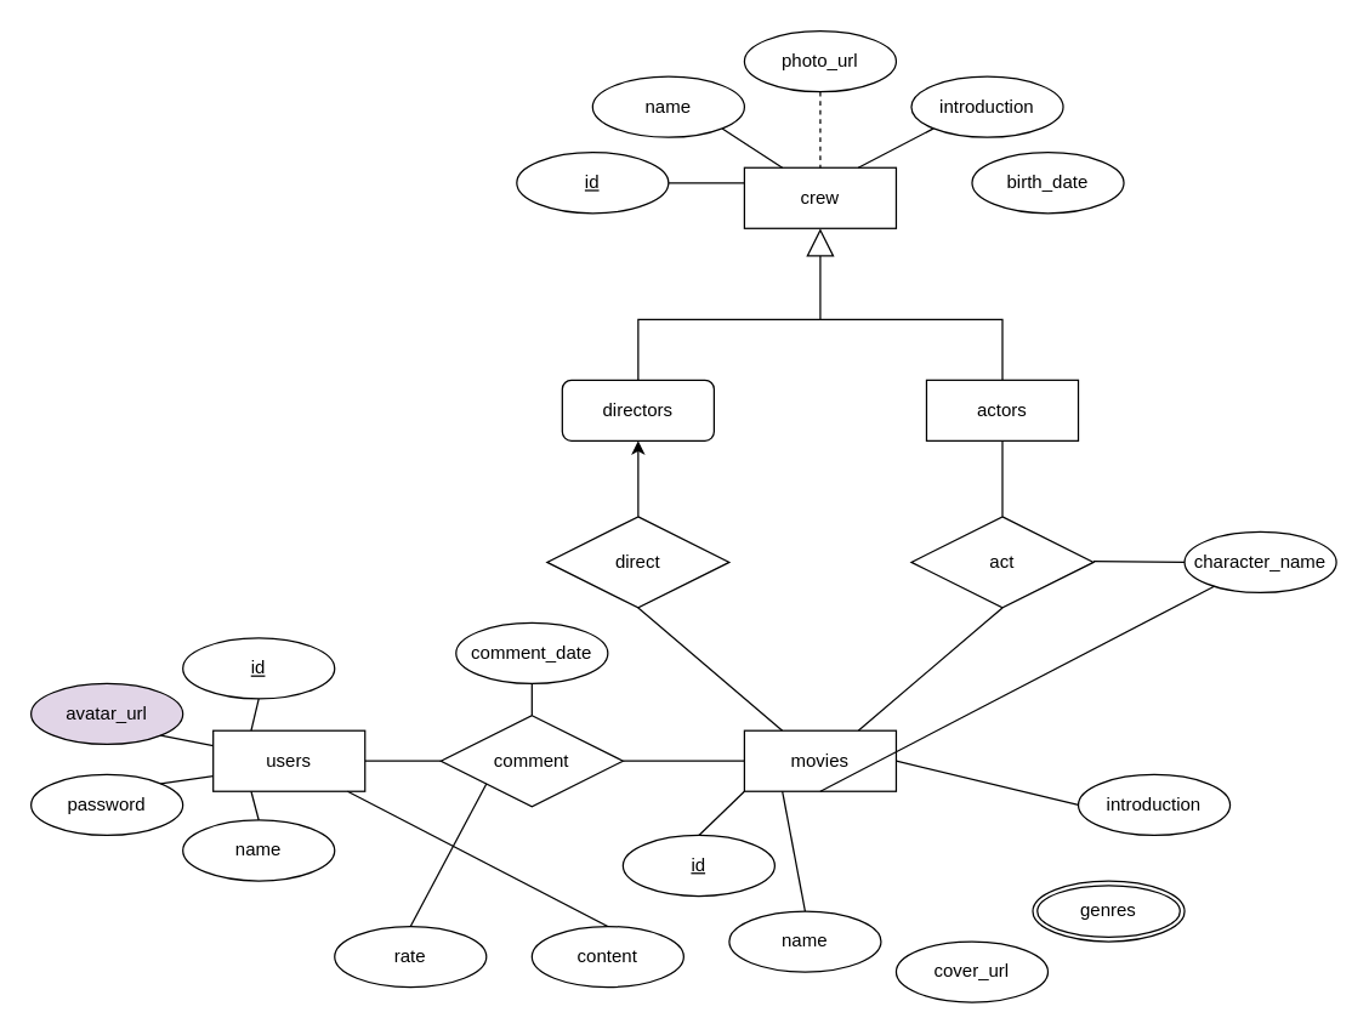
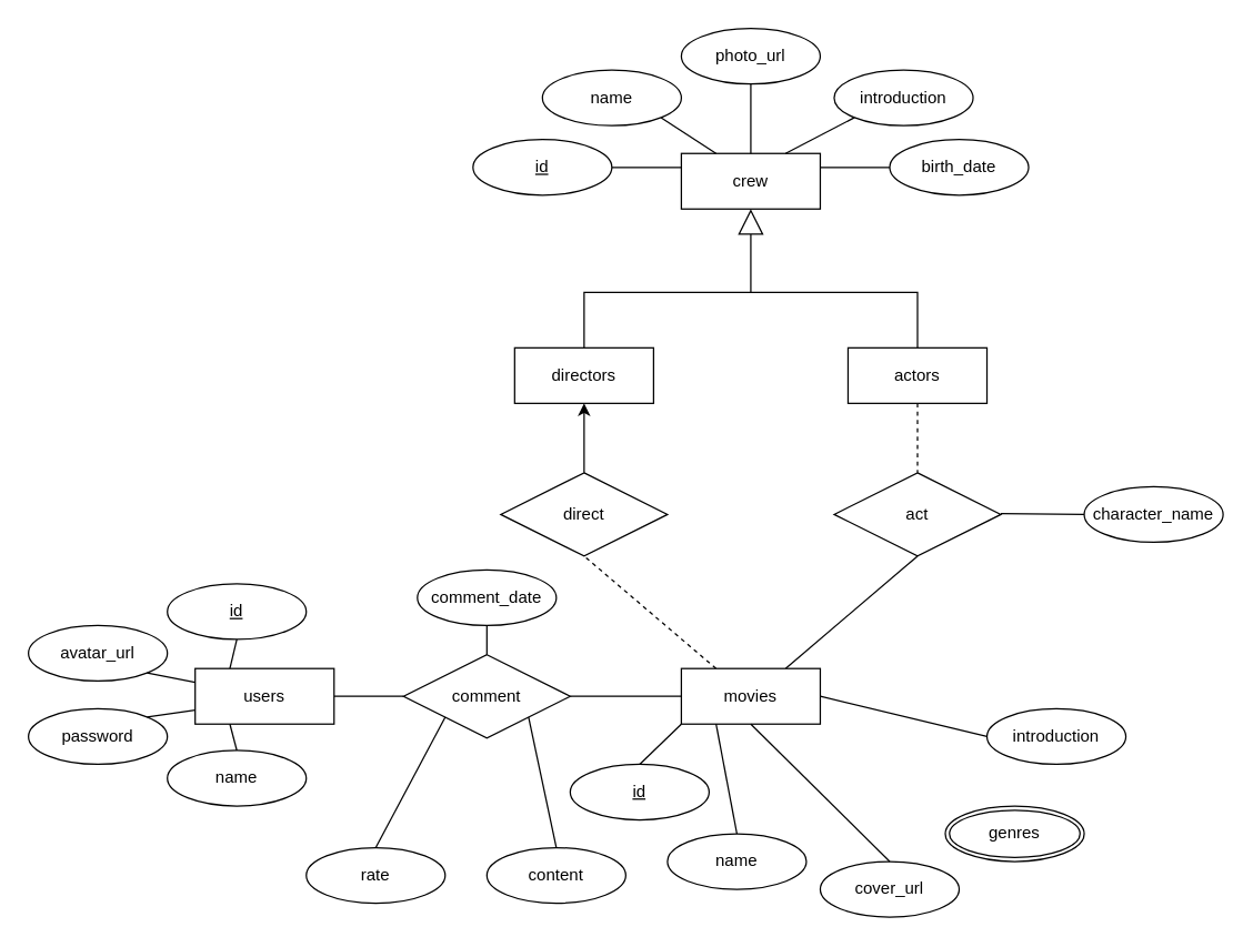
- <mxCell id="26" value="" style="endArrow=none;html=1;rounded=0;exitX=0.5;exitY=1;exitDx=0;exitDy=0;entryX=0.5;entryY=0;entryDx=0;entryDy=0;dashed=1;" edge="1" parent="1" source="21" target="18"><mxGeometry relative="1" as="geometry"><mxPoint x="360" y="270" as="sourcePoint" /><mxPoint x="520" y="270" as="targetPoint" /></mxGeometry></mxCell>
+ <mxCell id="26" value="" style="endArrow=none;html=1;rounded=0;exitX=0.5;exitY=1;exitDx=0;exitDy=0;entryX=0.5;entryY=0;entryDx=0;entryDy=0;" edge="1" parent="1" source="21" target="18"><mxGeometry relative="1" as="geometry"><mxPoint x="360" y="270" as="sourcePoint" /><mxPoint x="520" y="270" as="targetPoint" /></mxGeometry></mxCell>
+ <mxCell id="28" value="" style="endArrow=none;html=1;rounded=0;exitX=1;exitY=0.25;exitDx=0;exitDy=0;entryX=0;entryY=0.5;entryDx=0;entryDy=0;" edge="1" parent="1" source="18" target="23"><mxGeometry relative="1" as="geometry"><mxPoint x="360" y="270" as="sourcePoint" /><mxPoint x="520" y="270" as="targetPoint" /></mxGeometry></mxCell>
- <mxCell id="16" value="directors" style="whiteSpace=wrap;html=1;align=center;rounded=1;" vertex="1" parent="1"><mxGeometry x="370" y="250" width="100" height="40" as="geometry" /></mxCell>
+ <mxCell id="16" value="directors" style="whiteSpace=wrap;html=1;align=center;" vertex="1" parent="1"><mxGeometry x="370" y="250" width="100" height="40" as="geometry" /></mxCell>
- <mxCell id="10" value="" style="endArrow=none;html=1;rounded=0;exitX=0.5;exitY=1;exitDx=0;exitDy=0;entryX=0.5;entryY=0;entryDx=0;entryDy=0;" edge="1" parent="1" source="17" target="5"><mxGeometry relative="1" as="geometry"><mxPoint x="660" y="296" as="sourcePoint" /><mxPoint x="530" y="400" as="targetPoint" /></mxGeometry></mxCell>
+ <mxCell id="10" value="" style="endArrow=none;html=1;rounded=0;exitX=0.5;exitY=1;exitDx=0;exitDy=0;entryX=0.5;entryY=0;entryDx=0;entryDy=0;dashed=1;" edge="1" parent="1" source="17" target="5"><mxGeometry relative="1" as="geometry"><mxPoint x="660" y="296" as="sourcePoint" /><mxPoint x="530" y="400" as="targetPoint" /></mxGeometry></mxCell>
- <mxCell id="8" value="" style="endArrow=none;html=1;rounded=0;exitX=0.25;exitY=0;exitDx=0;exitDy=0;entryX=0.5;entryY=1;entryDx=0;entryDy=0;" edge="1" parent="1" source="43" target="4"><mxGeometry relative="1" as="geometry"><mxPoint x="500" y="430" as="sourcePoint" /><mxPoint x="530" y="400" as="targetPoint" /></mxGeometry></mxCell>
+ <mxCell id="8" value="" style="endArrow=none;html=1;rounded=0;exitX=0.25;exitY=0;exitDx=0;exitDy=0;entryX=0.5;entryY=1;entryDx=0;entryDy=0;dashed=1;" edge="1" parent="1" source="43" target="4"><mxGeometry relative="1" as="geometry"><mxPoint x="500" y="430" as="sourcePoint" /><mxPoint x="530" y="400" as="targetPoint" /></mxGeometry></mxCell>
- <mxCell id="51" value="" style="endArrow=none;html=1;rounded=0;exitX=0.5;exitY=1;exitDx=0;exitDy=0;" edge="1" parent="1" source="43" target="7"><mxGeometry relative="1" as="geometry"><mxPoint x="480" y="640" as="sourcePoint" /><mxPoint x="640" y="640" as="targetPoint" /></mxGeometry></mxCell>
+ <mxCell id="51" value="" style="endArrow=none;html=1;rounded=0;exitX=0.5;exitY=1;exitDx=0;exitDy=0;entryX=0.5;entryY=0;entryDx=0;entryDy=0;" edge="1" parent="1" source="43" target="47"><mxGeometry relative="1" as="geometry"><mxPoint x="480" y="640" as="sourcePoint" /><mxPoint x="640" y="640" as="targetPoint" /></mxGeometry></mxCell>
- <mxCell id="33" value="avatar_url" style="ellipse;whiteSpace=wrap;html=1;align=center;fillColor=#e1d5e7;" vertex="1" parent="1"><mxGeometry x="20" y="450" width="100" height="40" as="geometry" /></mxCell>
+ <mxCell id="33" value="avatar_url" style="ellipse;whiteSpace=wrap;html=1;align=center;" vertex="1" parent="1"><mxGeometry x="20" y="450" width="100" height="40" as="geometry" /></mxCell>
- <mxCell id="42" value="" style="endArrow=none;html=1;rounded=0;exitX=0.5;exitY=0;exitDx=0;exitDy=0;" edge="1" parent="1" source="40" target="29"><mxGeometry relative="1" as="geometry"><mxPoint x="260" y="620" as="sourcePoint" /><mxPoint x="375" y="620" as="targetPoint" /></mxGeometry></mxCell>
+ <mxCell id="42" value="" style="endArrow=none;html=1;rounded=0;exitX=0.5;exitY=0;exitDx=0;exitDy=0;entryX=1;entryY=1;entryDx=0;entryDy=0;" edge="1" parent="1" source="40" target="12"><mxGeometry relative="1" as="geometry"><mxPoint x="260" y="620" as="sourcePoint" /><mxPoint x="375" y="620" as="targetPoint" /></mxGeometry></mxCell>
